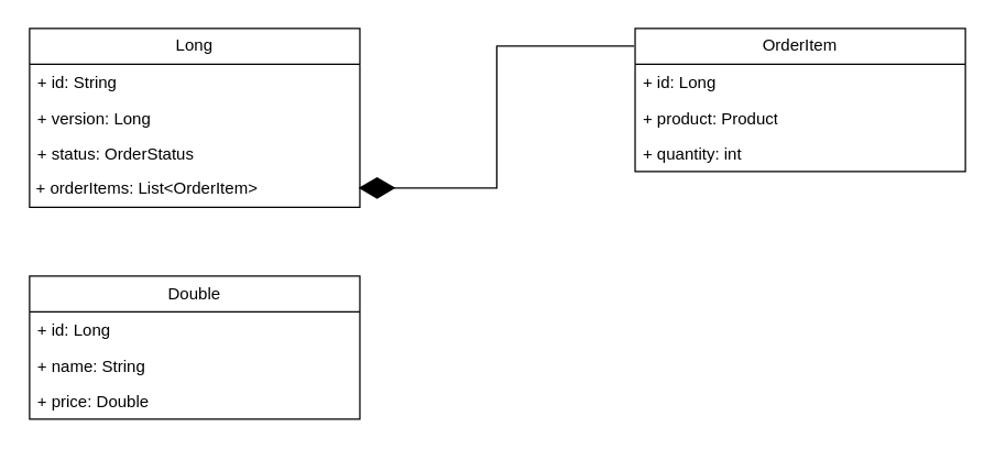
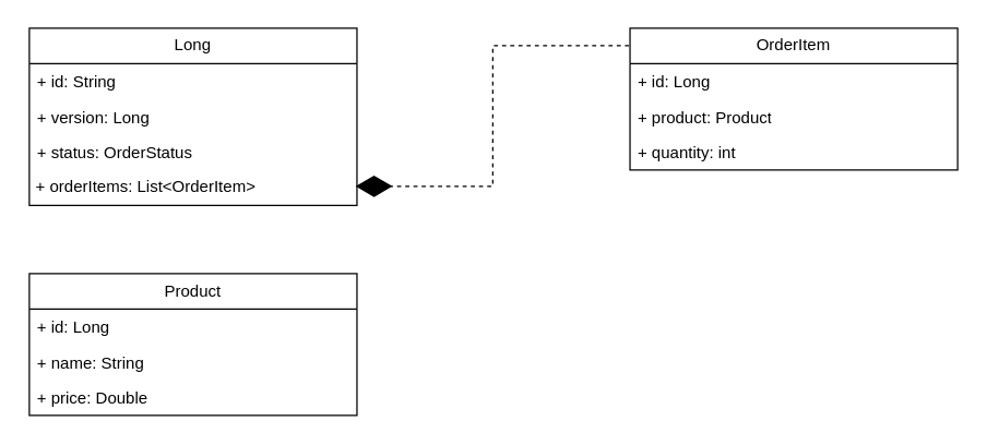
- <mxCell id="15" value="" style="endArrow=diamondThin;endFill=1;endSize=24;html=1;rounded=0;entryX=1;entryY=0.5;entryDx=0;entryDy=0;edgeStyle=orthogonalEdgeStyle;exitX=-0.003;exitY=0.124;exitDx=0;exitDy=0;exitPerimeter=0;" parent="1" source="5" target="14" edge="1"><mxGeometry width="160" relative="1" as="geometry"><mxPoint x="481" y="10" as="sourcePoint" /><mxPoint x="371" y="140" as="targetPoint" /></mxGeometry></mxCell>
+ <mxCell id="15" value="" style="endArrow=diamondThin;endFill=1;endSize=24;html=1;rounded=0;entryX=1;entryY=0.5;entryDx=0;entryDy=0;edgeStyle=orthogonalEdgeStyle;exitX=-0.003;exitY=0.124;exitDx=0;exitDy=0;exitPerimeter=0;dashed=1;" parent="1" source="5" target="14" edge="1"><mxGeometry width="160" relative="1" as="geometry"><mxPoint x="481" y="10" as="sourcePoint" /><mxPoint x="371" y="140" as="targetPoint" /></mxGeometry></mxCell>
- <mxCell id="9" value="Double" style="swimlane;fontStyle=0;childLayout=stackLayout;horizontal=1;startSize=26;fillColor=none;horizontalStack=0;resizeParent=1;resizeParentMax=0;resizeLast=0;collapsible=1;marginBottom=0;whiteSpace=wrap;html=1;" parent="1" vertex="1"><mxGeometry x="21" y="200" width="240" height="104" as="geometry" /></mxCell>
+ <mxCell id="9" value="Product" style="swimlane;fontStyle=0;childLayout=stackLayout;horizontal=1;startSize=26;fillColor=none;horizontalStack=0;resizeParent=1;resizeParentMax=0;resizeLast=0;collapsible=1;marginBottom=0;whiteSpace=wrap;html=1;" parent="1" vertex="1"><mxGeometry x="21" y="200" width="240" height="104" as="geometry" /></mxCell>
